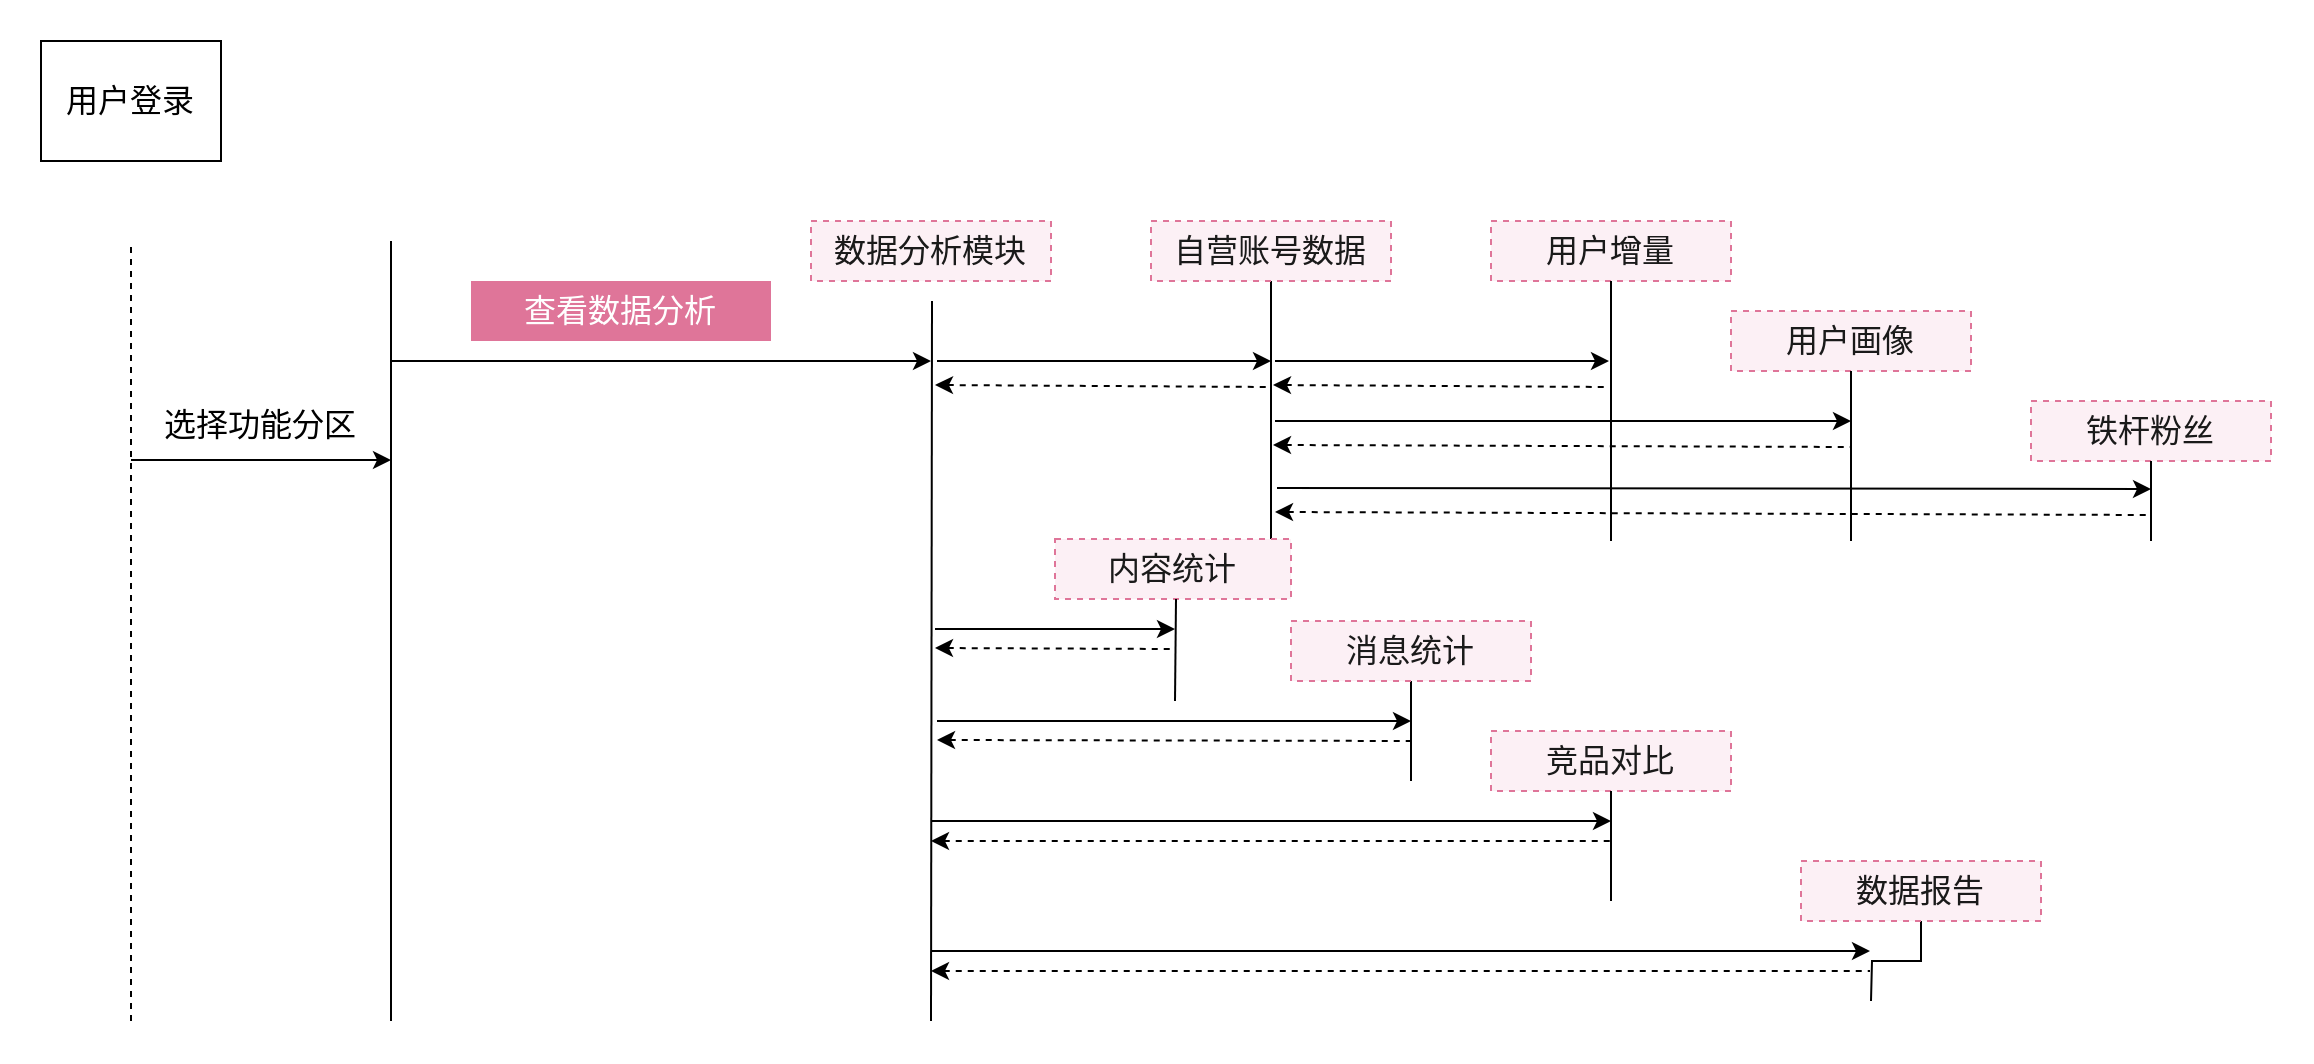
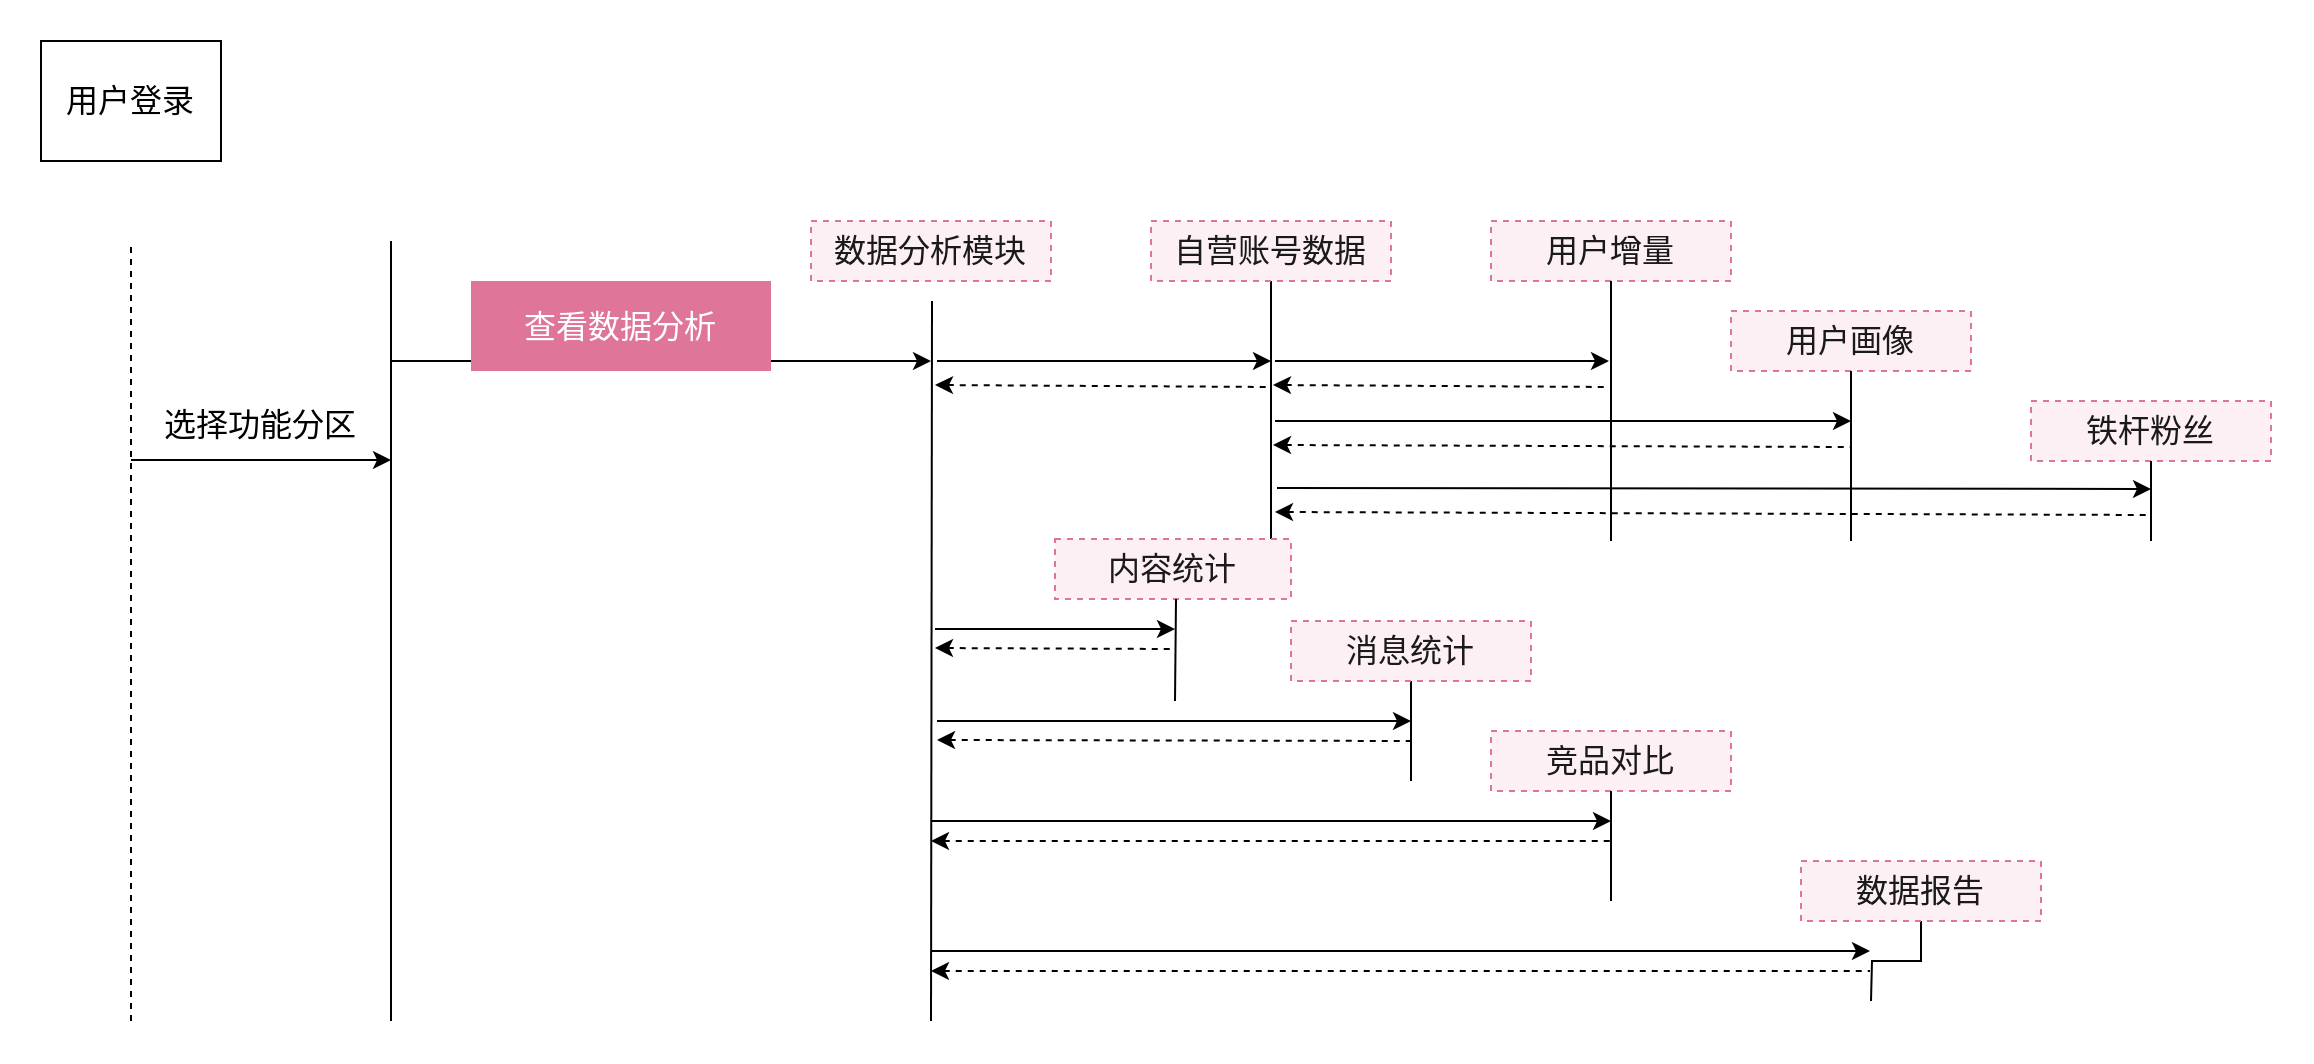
- <mxCell id="10" value="查看数据分析" style="text;html=1;align=center;verticalAlign=middle;whiteSpace=wrap;rounded=0;dashed=1;fillColor=#df7599;strokeColor=none;fontColor=#ffffff;fontSize=16;" parent="1" vertex="1"><mxGeometry x="235" y="140" width="150" height="30" as="geometry" /></mxCell>
+ <mxCell id="10" value="查看数据分析" style="text;html=1;align=center;verticalAlign=middle;whiteSpace=wrap;rounded=0;dashed=1;fillColor=#df7599;strokeColor=none;fontColor=#ffffff;fontSize=16;" parent="1" vertex="1"><mxGeometry x="235" y="140" width="150" height="45" as="geometry" /></mxCell>
